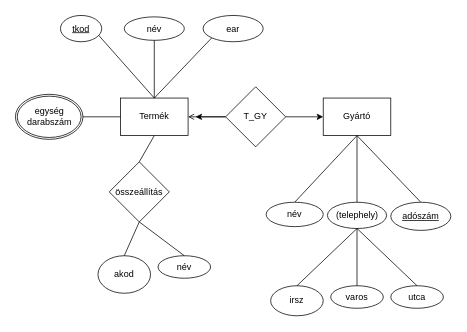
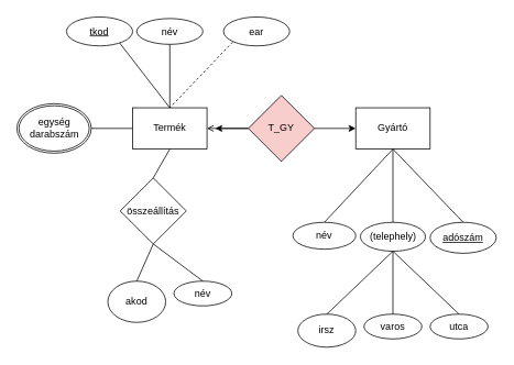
- <mxCell id="14" value="&lt;u&gt;tkod&lt;/u&gt;" style="ellipse;whiteSpace=wrap;html=1;" parent="1" vertex="1"><mxGeometry x="80" y="20" width="55" height="35" as="geometry" /></mxCell>
+ <mxCell id="14" value="&lt;u&gt;tkod&lt;/u&gt;" style="ellipse;whiteSpace=wrap;html=1;" parent="1" vertex="1"><mxGeometry x="80" y="20" width="80" height="35" as="geometry" /></mxCell>
- <mxCell id="10" value="" style="endArrow=none;html=1;rounded=0;entryX=0.5;entryY=0;entryDx=0;entryDy=0;exitX=0.5;exitY=0;exitDx=0;exitDy=0;" parent="1" source="16" target="2" edge="1"><mxGeometry width="50" height="50" relative="1" as="geometry"><mxPoint x="265" y="250" as="sourcePoint" /><mxPoint x="360" y="200" as="targetPoint" /></mxGeometry></mxCell>
+ <mxCell id="10" value="" style="endArrow=none;html=1;rounded=0;entryX=0.5;entryY=0;entryDx=0;entryDy=0;exitX=0.5;exitY=0;exitDx=0;exitDy=0;dashed=1;" parent="1" source="16" target="2" edge="1"><mxGeometry width="50" height="50" relative="1" as="geometry"><mxPoint x="265" y="250" as="sourcePoint" /><mxPoint x="360" y="200" as="targetPoint" /></mxGeometry></mxCell>
- <mxCell id="4" value="T_GY" style="rhombus;whiteSpace=wrap;html=1;" parent="1" vertex="1"><mxGeometry x="300" y="115" width="80" height="80" as="geometry" /></mxCell>
+ <mxCell id="4" value="T_GY" style="rhombus;whiteSpace=wrap;html=1;fillColor=#f8cecc;" parent="1" vertex="1"><mxGeometry x="300" y="115" width="80" height="80" as="geometry" /></mxCell>
